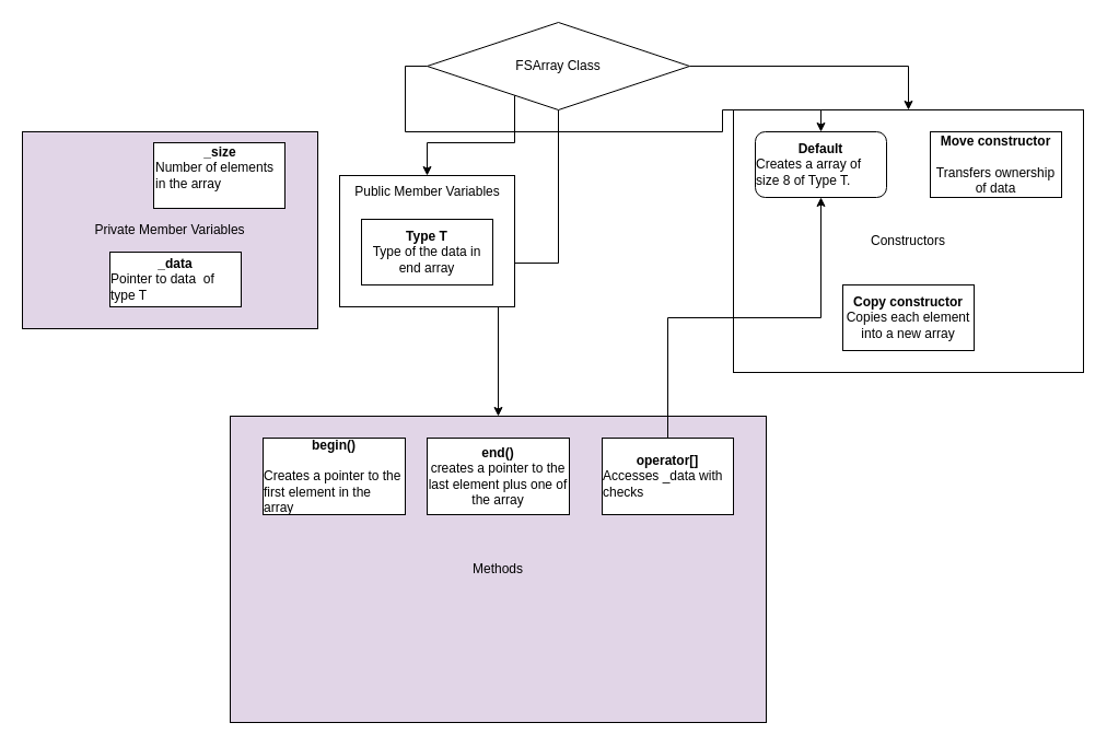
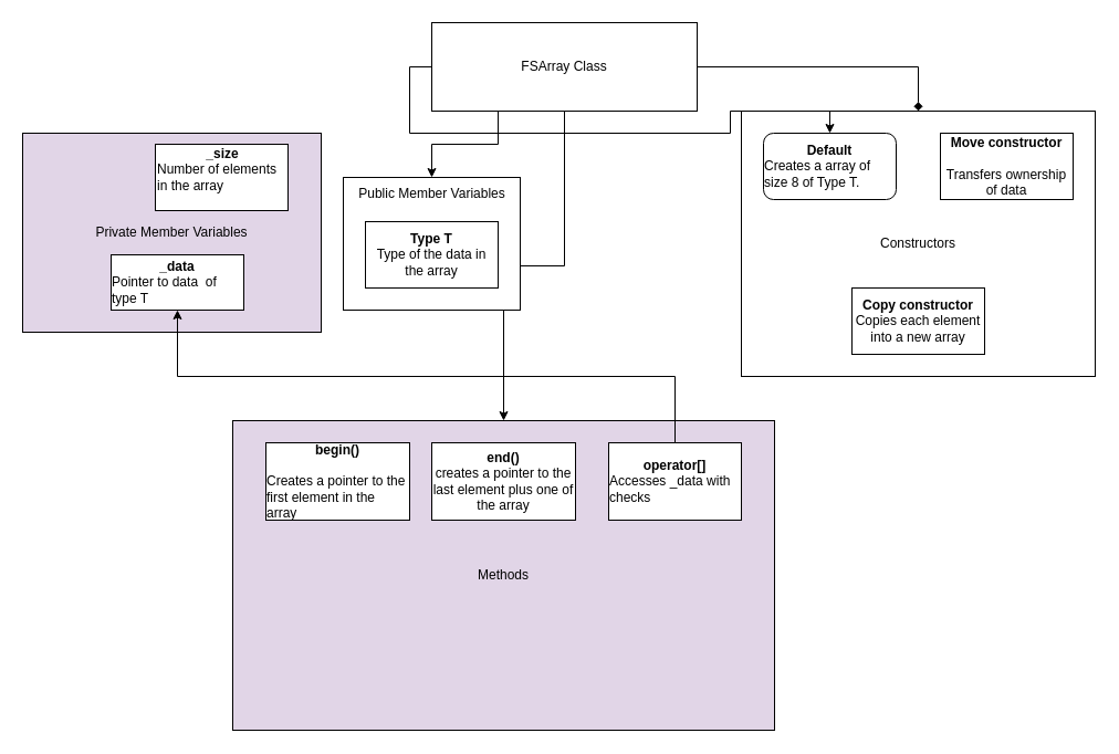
- <mxCell id="7" value="&lt;div&gt;FSArray Class&lt;/div&gt;" style="rhombus;whiteSpace=wrap;html=1;fontSize=12;glass=0;strokeWidth=1;shadow=0;arcSize=0;" parent="1" vertex="1"><mxGeometry x="390" y="20" width="240" height="80" as="geometry" /></mxCell>
+ <mxCell id="7" value="&lt;div&gt;FSArray Class&lt;/div&gt;" style="rounded=1;whiteSpace=wrap;html=1;fontSize=12;glass=0;strokeWidth=1;shadow=0;arcSize=0;" parent="1" vertex="1"><mxGeometry x="390" y="20" width="240" height="80" as="geometry" /></mxCell>
- <mxCell id="3" style="edgeStyle=orthogonalEdgeStyle;rounded=0;orthogonalLoop=1;jettySize=auto;html=1;exitX=1;exitY=0.5;exitDx=0;exitDy=0;entryX=0.5;entryY=0;entryDx=0;entryDy=0;" edge="1" parent="1" source="7" target="2"><mxGeometry relative="1" as="geometry"><mxPoint x="830" y="60" as="targetPoint" /></mxGeometry></mxCell>
+ <mxCell id="3" style="edgeStyle=orthogonalEdgeStyle;rounded=0;orthogonalLoop=1;jettySize=auto;html=1;exitX=1;exitY=0.5;exitDx=0;exitDy=0;entryX=0.5;entryY=0;entryDx=0;entryDy=0;endArrow=diamond;" edge="1" parent="1" source="7" target="2"><mxGeometry relative="1" as="geometry"><mxPoint x="830" y="60" as="targetPoint" /></mxGeometry></mxCell>
- <mxCell id="17" value="&lt;div&gt;&lt;b&gt;Type T&lt;/b&gt;&lt;/div&gt;&lt;div&gt;Type of the data in end array&lt;br&gt;&lt;/div&gt;" style="rounded=0;whiteSpace=wrap;html=1;" vertex="1" parent="1"><mxGeometry x="330" y="200" width="120" height="60" as="geometry" /></mxCell>
+ <mxCell id="17" value="&lt;div&gt;&lt;b&gt;Type T&lt;/b&gt;&lt;/div&gt;&lt;div&gt;Type of the data in the array&lt;br&gt;&lt;/div&gt;" style="rounded=0;whiteSpace=wrap;html=1;" vertex="1" parent="1"><mxGeometry x="330" y="200" width="120" height="60" as="geometry" /></mxCell>
- <mxCell id="20" style="edgeStyle=orthogonalEdgeStyle;rounded=0;orthogonalLoop=1;jettySize=auto;html=1;exitX=0.5;exitY=0;exitDx=0;exitDy=0;" edge="1" parent="1" source="21" target="11"><mxGeometry relative="1" as="geometry" /></mxCell>
+ <mxCell id="20" style="edgeStyle=orthogonalEdgeStyle;rounded=0;orthogonalLoop=1;jettySize=auto;html=1;exitX=0.5;exitY=0;exitDx=0;exitDy=0;entryX=0.5;entryY=1;entryDx=0;entryDy=0;" edge="1" parent="1" source="21" target="9"><mxGeometry relative="1" as="geometry" /></mxCell>
